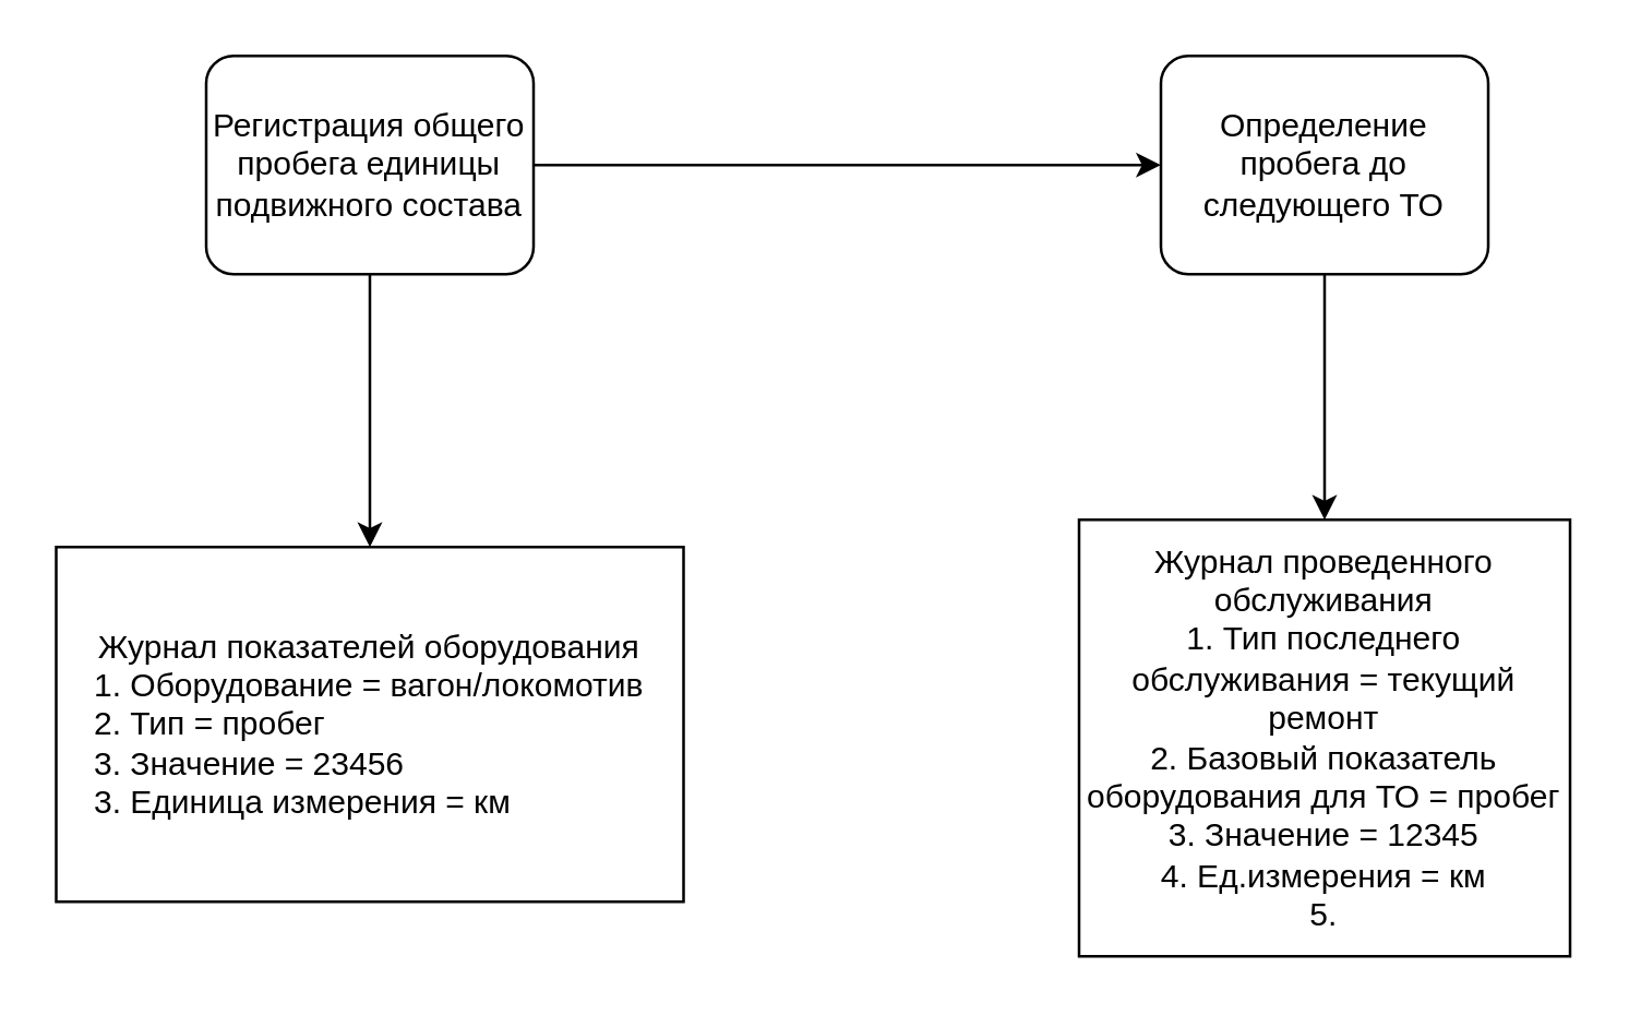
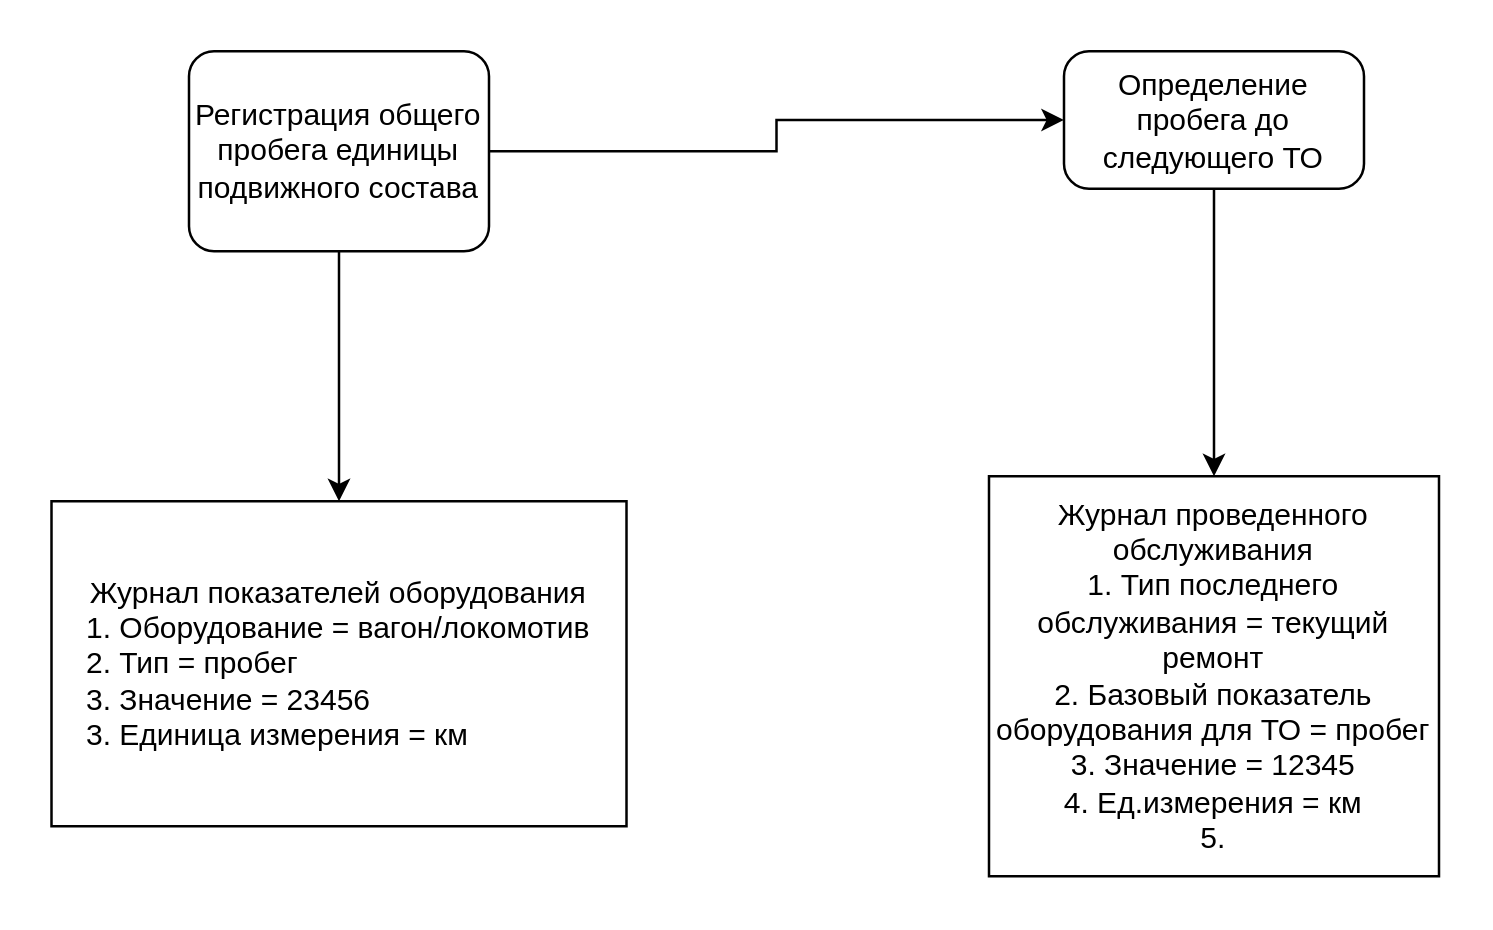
- <mxCell id="6" value="Определение пробега до следующего ТО" style="points=[[0.25,0,0],[0.5,0,0],[0.75,0,0],[1,0.25,0],[1,0.5,0],[1,0.75,0],[0.75,1,0],[0.5,1,0],[0.25,1,0],[0,0.75,0],[0,0.5,0],[0,0.25,0]];shape=mxgraph.bpmn.task;whiteSpace=wrap;rectStyle=rounded;size=10;taskMarker=abstract;" parent="1" vertex="1"><mxGeometry x="425" y="20" width="120" height="80" as="geometry" /></mxCell>
+ <mxCell id="6" value="Определение пробега до следующего ТО" style="points=[[0.25,0,0],[0.5,0,0],[0.75,0,0],[1,0.25,0],[1,0.5,0],[1,0.75,0],[0.75,1,0],[0.5,1,0],[0.25,1,0],[0,0.75,0],[0,0.5,0],[0,0.25,0]];shape=mxgraph.bpmn.task;whiteSpace=wrap;rectStyle=rounded;size=10;taskMarker=abstract;" parent="1" vertex="1"><mxGeometry x="425" y="20" width="120" height="55" as="geometry" /></mxCell>
